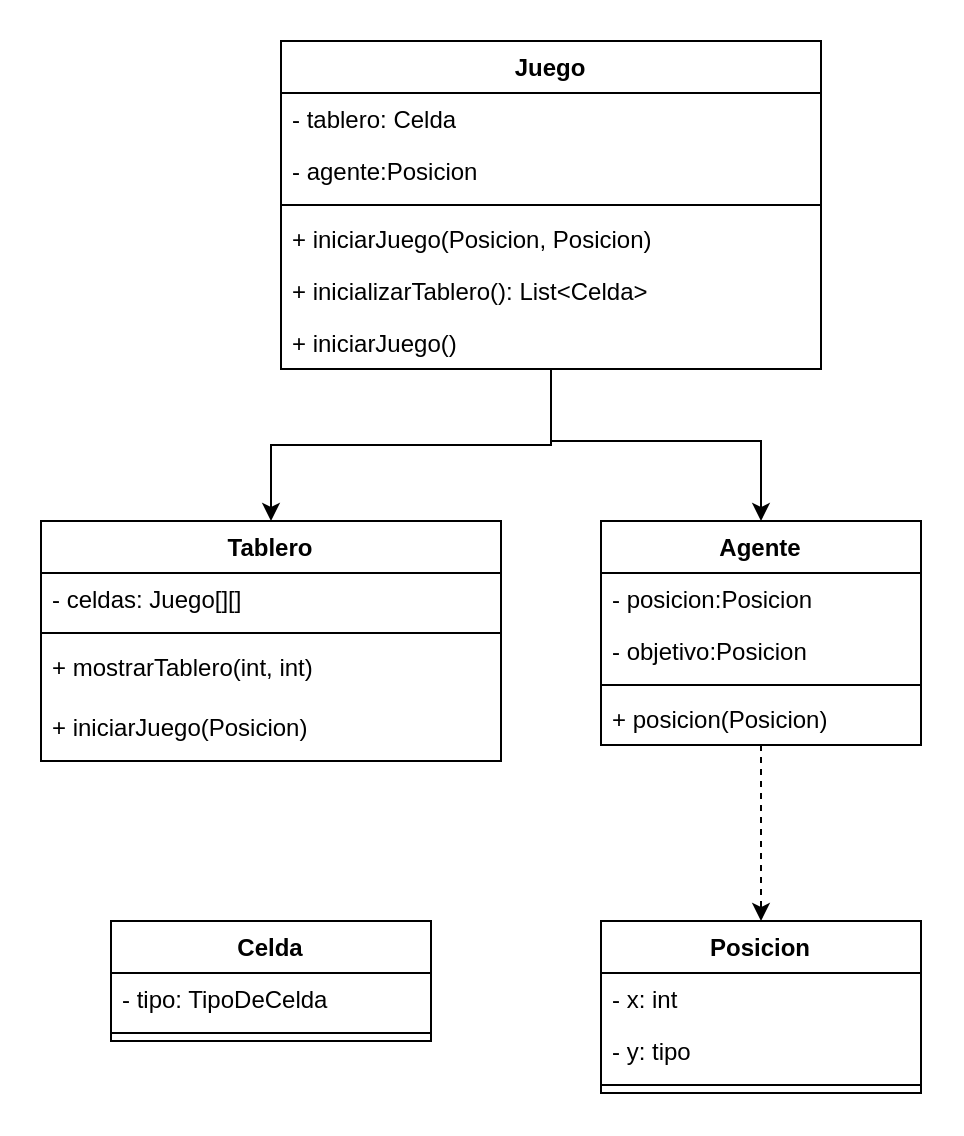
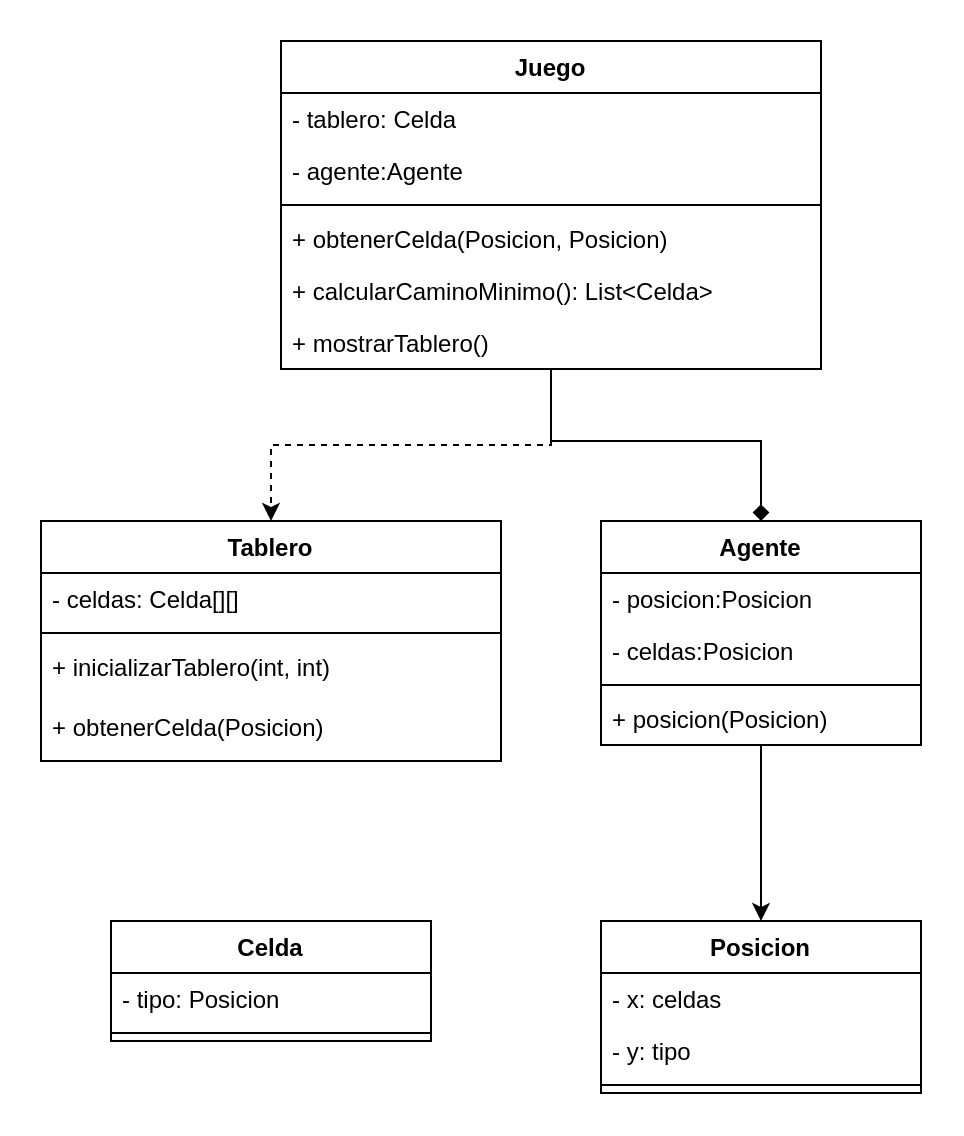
- <mxCell id="11" value="- agente:Posicion" style="text;strokeColor=none;fillColor=none;align=left;verticalAlign=top;spacingLeft=4;spacingRight=4;overflow=hidden;rotatable=0;points=[[0,0.5],[1,0.5]];portConstraint=eastwest;whiteSpace=wrap;html=1;" vertex="1" parent="9"><mxGeometry y="52" width="270" height="26" as="geometry" /></mxCell>
+ <mxCell id="11" value="- agente:Agente" style="text;strokeColor=none;fillColor=none;align=left;verticalAlign=top;spacingLeft=4;spacingRight=4;overflow=hidden;rotatable=0;points=[[0,0.5],[1,0.5]];portConstraint=eastwest;whiteSpace=wrap;html=1;" vertex="1" parent="9"><mxGeometry y="52" width="270" height="26" as="geometry" /></mxCell>
- <mxCell id="13" value="+ iniciarJuego(Posicion, Posicion)" style="text;strokeColor=none;fillColor=none;align=left;verticalAlign=top;spacingLeft=4;spacingRight=4;overflow=hidden;rotatable=0;points=[[0,0.5],[1,0.5]];portConstraint=eastwest;whiteSpace=wrap;html=1;" vertex="1" parent="9"><mxGeometry y="86" width="270" height="26" as="geometry" /></mxCell>
+ <mxCell id="13" value="+ obtenerCelda(Posicion, Posicion)" style="text;strokeColor=none;fillColor=none;align=left;verticalAlign=top;spacingLeft=4;spacingRight=4;overflow=hidden;rotatable=0;points=[[0,0.5],[1,0.5]];portConstraint=eastwest;whiteSpace=wrap;html=1;" vertex="1" parent="9"><mxGeometry y="86" width="270" height="26" as="geometry" /></mxCell>
- <mxCell id="14" value="+ inicializarTablero(): List&amp;lt;Celda&amp;gt;" style="text;strokeColor=none;fillColor=none;align=left;verticalAlign=top;spacingLeft=4;spacingRight=4;overflow=hidden;rotatable=0;points=[[0,0.5],[1,0.5]];portConstraint=eastwest;whiteSpace=wrap;html=1;" vertex="1" parent="9"><mxGeometry y="112" width="270" height="26" as="geometry" /></mxCell>
+ <mxCell id="14" value="+ calcularCaminoMinimo(): List&amp;lt;Celda&amp;gt;" style="text;strokeColor=none;fillColor=none;align=left;verticalAlign=top;spacingLeft=4;spacingRight=4;overflow=hidden;rotatable=0;points=[[0,0.5],[1,0.5]];portConstraint=eastwest;whiteSpace=wrap;html=1;" vertex="1" parent="9"><mxGeometry y="112" width="270" height="26" as="geometry" /></mxCell>
- <mxCell id="15" value="+ iniciarJuego()" style="text;strokeColor=none;fillColor=none;align=left;verticalAlign=top;spacingLeft=4;spacingRight=4;overflow=hidden;rotatable=0;points=[[0,0.5],[1,0.5]];portConstraint=eastwest;whiteSpace=wrap;html=1;" vertex="1" parent="9"><mxGeometry y="138" width="270" height="26" as="geometry" /></mxCell>
+ <mxCell id="15" value="+ mostrarTablero()" style="text;strokeColor=none;fillColor=none;align=left;verticalAlign=top;spacingLeft=4;spacingRight=4;overflow=hidden;rotatable=0;points=[[0,0.5],[1,0.5]];portConstraint=eastwest;whiteSpace=wrap;html=1;" vertex="1" parent="9"><mxGeometry y="138" width="270" height="26" as="geometry" /></mxCell>
- <mxCell id="7" style="edgeStyle=orthogonalEdgeStyle;rounded=0;orthogonalLoop=1;jettySize=auto;html=1;exitX=0.5;exitY=1;exitDx=0;exitDy=0;entryX=0.5;entryY=0;entryDx=0;entryDy=0;" edge="1" parent="1" source="9" target="2"><mxGeometry relative="1" as="geometry" /></mxCell>
+ <mxCell id="7" style="edgeStyle=orthogonalEdgeStyle;rounded=0;orthogonalLoop=1;jettySize=auto;html=1;exitX=0.5;exitY=1;exitDx=0;exitDy=0;entryX=0.5;entryY=0;entryDx=0;entryDy=0;dashed=1;" edge="1" parent="1" source="9" target="2"><mxGeometry relative="1" as="geometry" /></mxCell>
- <mxCell id="8" value="" style="edgeStyle=orthogonalEdgeStyle;rounded=0;orthogonalLoop=1;jettySize=auto;html=1;entryX=0.5;entryY=0;entryDx=0;entryDy=0;" edge="1" parent="1" source="9" target="20"><mxGeometry relative="1" as="geometry"><Array as="points"><mxPoint x="275" y="220" /><mxPoint x="380" y="220" /></Array></mxGeometry></mxCell>
+ <mxCell id="8" value="" style="edgeStyle=orthogonalEdgeStyle;rounded=0;orthogonalLoop=1;jettySize=auto;html=1;entryX=0.5;entryY=0;entryDx=0;entryDy=0;endArrow=diamond;" edge="1" parent="1" source="9" target="20"><mxGeometry relative="1" as="geometry"><Array as="points"><mxPoint x="275" y="220" /><mxPoint x="380" y="220" /></Array></mxGeometry></mxCell>
- <mxCell id="3" value="- celdas: Juego[][]" style="text;strokeColor=none;fillColor=none;align=left;verticalAlign=top;spacingLeft=4;spacingRight=4;overflow=hidden;rotatable=0;points=[[0,0.5],[1,0.5]];portConstraint=eastwest;whiteSpace=wrap;html=1;" vertex="1" parent="2"><mxGeometry y="26" width="230" height="26" as="geometry" /></mxCell>
+ <mxCell id="3" value="- celdas: Celda[][]" style="text;strokeColor=none;fillColor=none;align=left;verticalAlign=top;spacingLeft=4;spacingRight=4;overflow=hidden;rotatable=0;points=[[0,0.5],[1,0.5]];portConstraint=eastwest;whiteSpace=wrap;html=1;" vertex="1" parent="2"><mxGeometry y="26" width="230" height="26" as="geometry" /></mxCell>
- <mxCell id="22" value="- objetivo:Posicion" style="text;strokeColor=none;fillColor=none;align=left;verticalAlign=top;spacingLeft=4;spacingRight=4;overflow=hidden;rotatable=0;points=[[0,0.5],[1,0.5]];portConstraint=eastwest;whiteSpace=wrap;html=1;" vertex="1" parent="20"><mxGeometry y="52" width="160" height="26" as="geometry" /></mxCell>
+ <mxCell id="22" value="- celdas:Posicion" style="text;strokeColor=none;fillColor=none;align=left;verticalAlign=top;spacingLeft=4;spacingRight=4;overflow=hidden;rotatable=0;points=[[0,0.5],[1,0.5]];portConstraint=eastwest;whiteSpace=wrap;html=1;" vertex="1" parent="20"><mxGeometry y="52" width="160" height="26" as="geometry" /></mxCell>
- <mxCell id="5" value="+ mostrarTablero(int, int)" style="text;strokeColor=none;fillColor=none;align=left;verticalAlign=top;spacingLeft=4;spacingRight=4;overflow=hidden;rotatable=0;points=[[0,0.5],[1,0.5]];portConstraint=eastwest;whiteSpace=wrap;html=1;" vertex="1" parent="2"><mxGeometry y="60" width="230" height="30" as="geometry" /></mxCell>
+ <mxCell id="5" value="+ inicializarTablero(int, int)" style="text;strokeColor=none;fillColor=none;align=left;verticalAlign=top;spacingLeft=4;spacingRight=4;overflow=hidden;rotatable=0;points=[[0,0.5],[1,0.5]];portConstraint=eastwest;whiteSpace=wrap;html=1;" vertex="1" parent="2"><mxGeometry y="60" width="230" height="30" as="geometry" /></mxCell>
- <mxCell id="6" value="+ iniciarJuego(Posicion)" style="text;strokeColor=none;fillColor=none;align=left;verticalAlign=top;spacingLeft=4;spacingRight=4;overflow=hidden;rotatable=0;points=[[0,0.5],[1,0.5]];portConstraint=eastwest;whiteSpace=wrap;html=1;" vertex="1" parent="2"><mxGeometry y="90" width="230" height="30" as="geometry" /></mxCell>
+ <mxCell id="6" value="+ obtenerCelda(Posicion)" style="text;strokeColor=none;fillColor=none;align=left;verticalAlign=top;spacingLeft=4;spacingRight=4;overflow=hidden;rotatable=0;points=[[0,0.5],[1,0.5]];portConstraint=eastwest;whiteSpace=wrap;html=1;" vertex="1" parent="2"><mxGeometry y="90" width="230" height="30" as="geometry" /></mxCell>
- <mxCell id="19" style="edgeStyle=orthogonalEdgeStyle;rounded=0;orthogonalLoop=1;jettySize=auto;html=1;exitX=0.5;exitY=1;exitDx=0;exitDy=0;entryX=0.5;entryY=0;entryDx=0;entryDy=0;dashed=1;" edge="1" parent="1" source="20" target="25"><mxGeometry relative="1" as="geometry" /></mxCell>
+ <mxCell id="19" style="edgeStyle=orthogonalEdgeStyle;rounded=0;orthogonalLoop=1;jettySize=auto;html=1;exitX=0.5;exitY=1;exitDx=0;exitDy=0;entryX=0.5;entryY=0;entryDx=0;entryDy=0;" edge="1" parent="1" source="20" target="25"><mxGeometry relative="1" as="geometry" /></mxCell>
- <mxCell id="17" value="- tipo: TipoDeCelda" style="text;strokeColor=none;fillColor=none;align=left;verticalAlign=top;spacingLeft=4;spacingRight=4;overflow=hidden;rotatable=0;points=[[0,0.5],[1,0.5]];portConstraint=eastwest;whiteSpace=wrap;html=1;" vertex="1" parent="16"><mxGeometry y="26" width="160" height="26" as="geometry" /></mxCell>
+ <mxCell id="17" value="- tipo: Posicion" style="text;strokeColor=none;fillColor=none;align=left;verticalAlign=top;spacingLeft=4;spacingRight=4;overflow=hidden;rotatable=0;points=[[0,0.5],[1,0.5]];portConstraint=eastwest;whiteSpace=wrap;html=1;" vertex="1" parent="16"><mxGeometry y="26" width="160" height="26" as="geometry" /></mxCell>
- <mxCell id="26" value="- x: int" style="text;strokeColor=none;fillColor=none;align=left;verticalAlign=top;spacingLeft=4;spacingRight=4;overflow=hidden;rotatable=0;points=[[0,0.5],[1,0.5]];portConstraint=eastwest;whiteSpace=wrap;html=1;" vertex="1" parent="25"><mxGeometry y="26" width="160" height="26" as="geometry" /></mxCell>
+ <mxCell id="26" value="- x: celdas" style="text;strokeColor=none;fillColor=none;align=left;verticalAlign=top;spacingLeft=4;spacingRight=4;overflow=hidden;rotatable=0;points=[[0,0.5],[1,0.5]];portConstraint=eastwest;whiteSpace=wrap;html=1;" vertex="1" parent="25"><mxGeometry y="26" width="160" height="26" as="geometry" /></mxCell>
